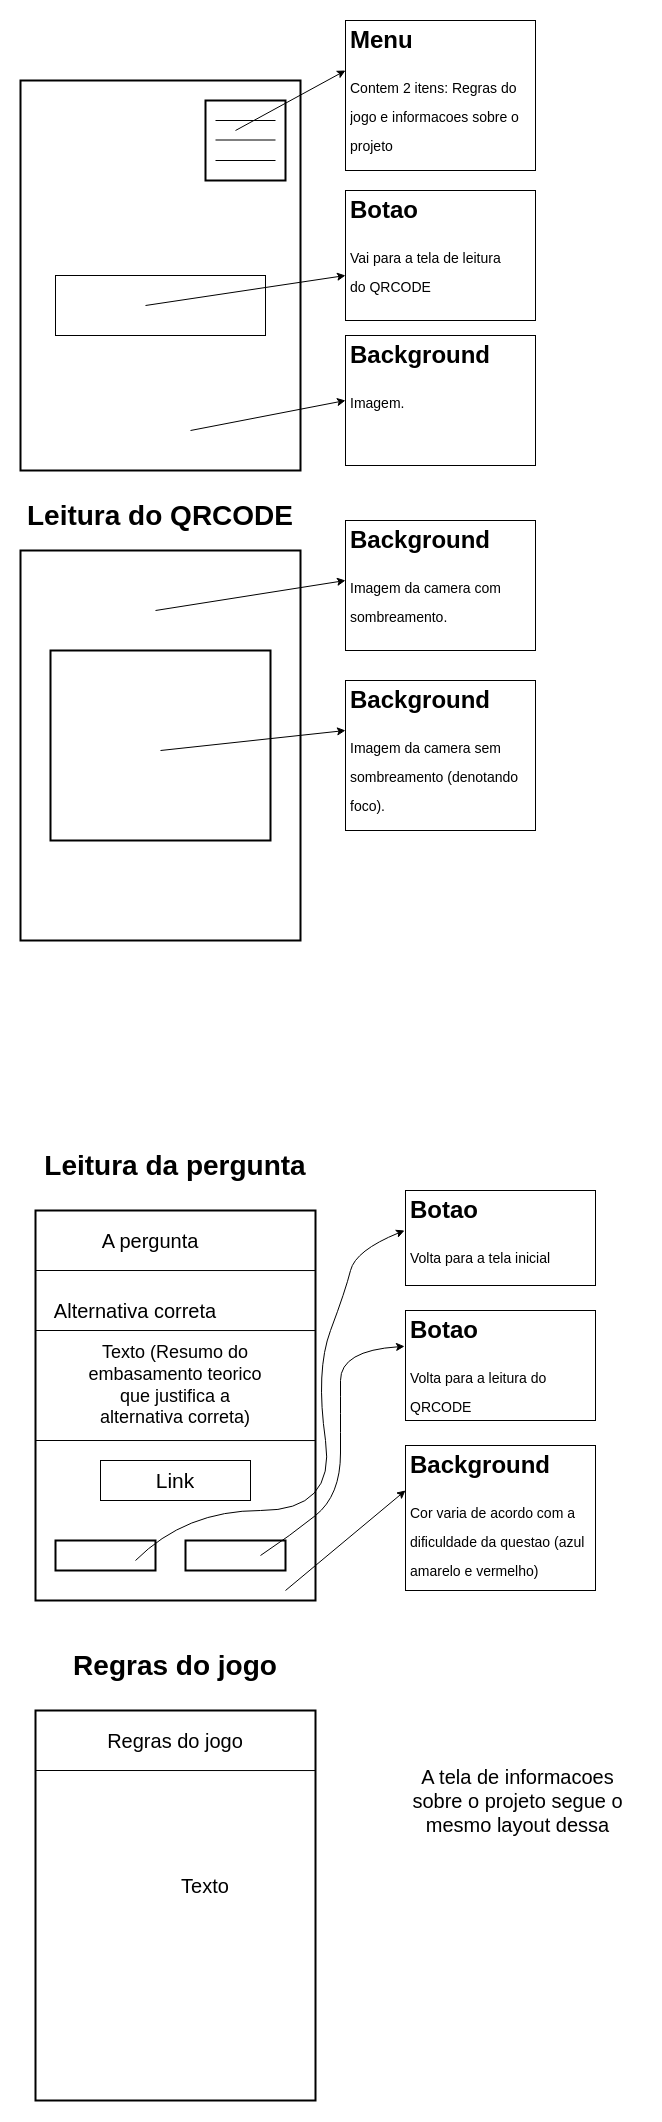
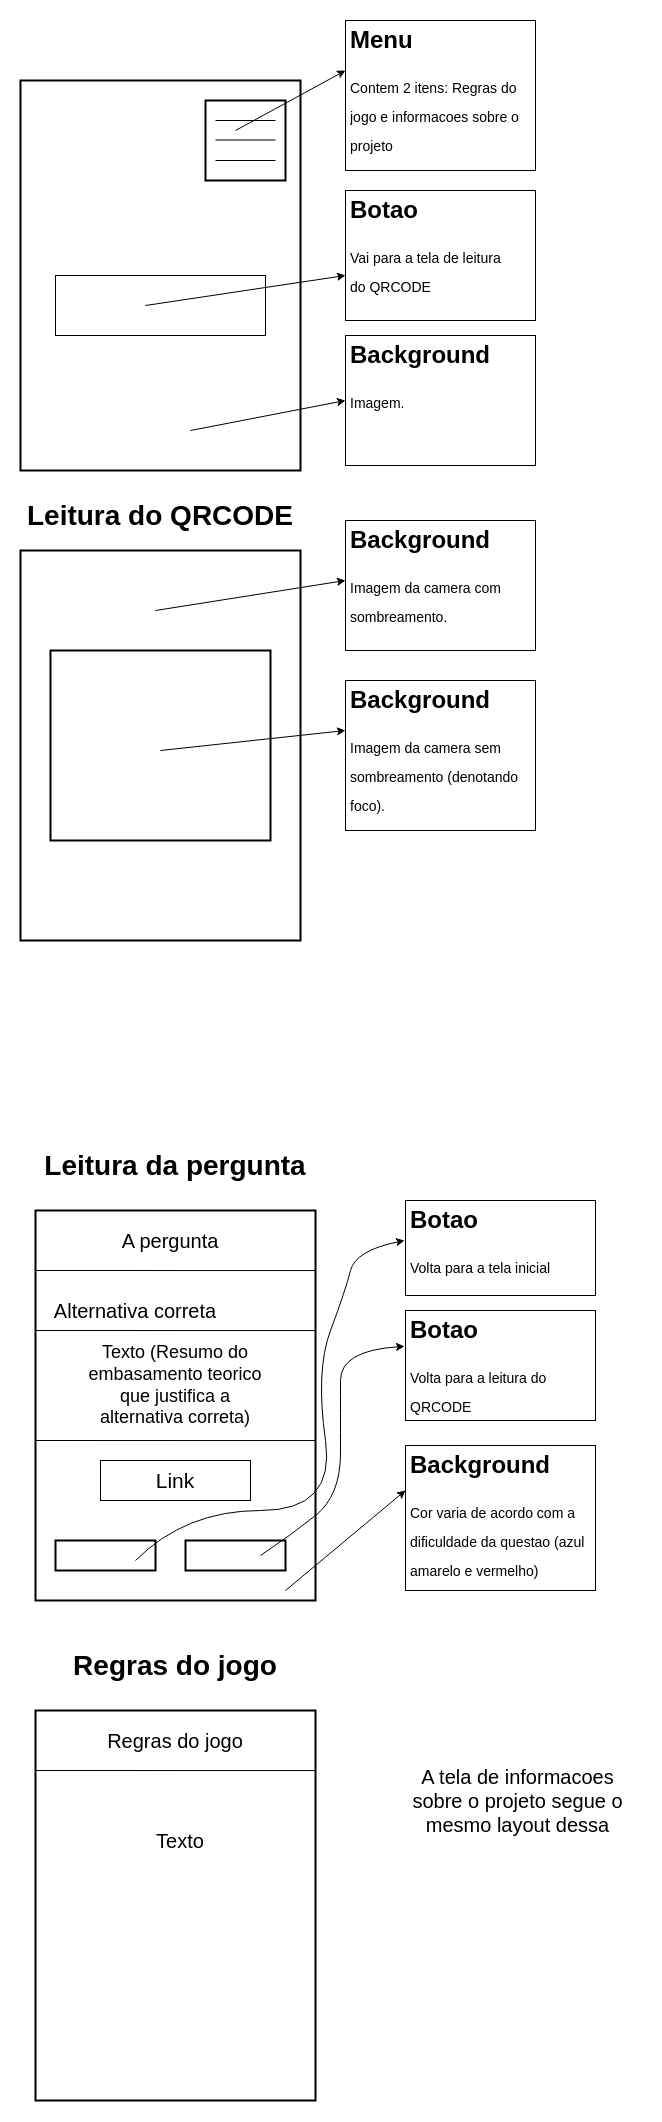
- <mxCell id="33" value="&lt;h1&gt;&lt;span&gt;Botao&lt;/span&gt;&lt;/h1&gt;&lt;h1&gt;&lt;span style=&quot;font-size: 14px ; font-weight: 400&quot;&gt;Volta para a tela inicial&lt;/span&gt;&lt;/h1&gt;" style="text;html=1;strokeColor=#000000;fillColor=none;spacing=5;spacingTop=-20;whiteSpace=wrap;overflow=hidden;rounded=0;strokeWidth=1;" parent="1" vertex="1"><mxGeometry x="405" y="1190" width="190" height="95" as="geometry" /></mxCell>
+ <mxCell id="33" value="&lt;h1&gt;&lt;span&gt;Botao&lt;/span&gt;&lt;/h1&gt;&lt;h1&gt;&lt;span style=&quot;font-size: 14px ; font-weight: 400&quot;&gt;Volta para a tela inicial&lt;/span&gt;&lt;/h1&gt;" style="text;html=1;strokeColor=#000000;fillColor=none;spacing=5;spacingTop=-20;whiteSpace=wrap;overflow=hidden;rounded=0;strokeWidth=1;" parent="1" vertex="1"><mxGeometry x="405" y="1200" width="190" height="95" as="geometry" /></mxCell>
- <mxCell id="24" value="&lt;font style=&quot;font-size: 20px&quot;&gt;A pergunta&lt;/font&gt;" style="text;html=1;strokeColor=none;fillColor=none;align=center;verticalAlign=middle;whiteSpace=wrap;rounded=0;" parent="1" vertex="1"><mxGeometry x="55" y="1220" width="190" height="40" as="geometry" /></mxCell>
+ <mxCell id="24" value="&lt;font style=&quot;font-size: 20px&quot;&gt;A pergunta&lt;/font&gt;" style="text;html=1;strokeColor=none;fillColor=none;align=center;verticalAlign=middle;whiteSpace=wrap;rounded=0;" parent="1" vertex="1"><mxGeometry x="75" y="1220" width="190" height="40" as="geometry" /></mxCell>
- <mxCell id="42" value="&lt;font style=&quot;font-size: 20px&quot;&gt;Texto&lt;br&gt;&lt;/font&gt;" style="text;html=1;strokeColor=none;fillColor=none;align=center;verticalAlign=middle;whiteSpace=wrap;rounded=0;" vertex="1" parent="1"><mxGeometry x="110" y="1865" width="190" height="40" as="geometry" /></mxCell>
+ <mxCell id="42" value="&lt;font style=&quot;font-size: 20px&quot;&gt;Texto&lt;br&gt;&lt;/font&gt;" style="text;html=1;strokeColor=none;fillColor=none;align=center;verticalAlign=middle;whiteSpace=wrap;rounded=0;" vertex="1" parent="1"><mxGeometry x="85" y="1820" width="190" height="40" as="geometry" /></mxCell>
